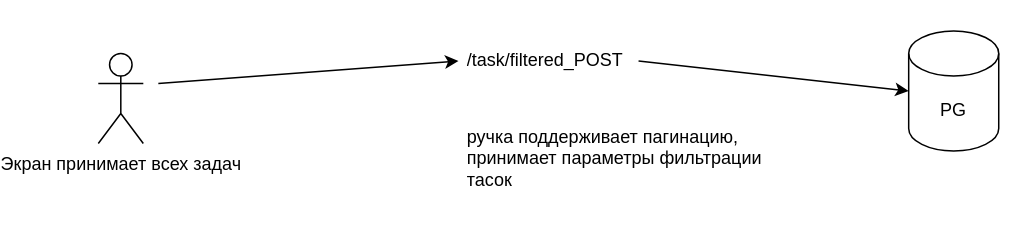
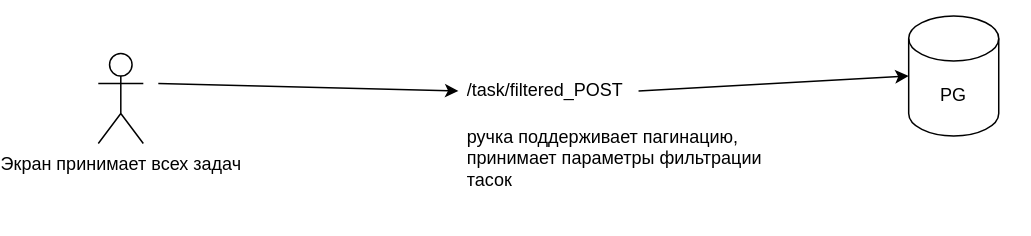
- <mxCell id="4" value="/task/filtered_POST" style="text;strokeColor=none;fillColor=none;align=left;verticalAlign=middle;spacingLeft=4;spacingRight=4;overflow=hidden;points=[[0,0.5],[1,0.5]];portConstraint=eastwest;rotatable=0;whiteSpace=wrap;html=1;" vertex="1" parent="1"><mxGeometry x="260" y="25" width="120" height="30" as="geometry" /></mxCell>
+ <mxCell id="4" value="/task/filtered_POST" style="text;strokeColor=none;fillColor=none;align=left;verticalAlign=middle;spacingLeft=4;spacingRight=4;overflow=hidden;points=[[0,0.5],[1,0.5]];portConstraint=eastwest;rotatable=0;whiteSpace=wrap;html=1;" vertex="1" parent="1"><mxGeometry x="260" y="45" width="120" height="30" as="geometry" /></mxCell>
- <mxCell id="6" value="PG" style="shape=cylinder3;whiteSpace=wrap;html=1;boundedLbl=1;backgroundOutline=1;size=15;" vertex="1" parent="1"><mxGeometry x="560" y="20" width="60" height="80" as="geometry" /></mxCell>
+ <mxCell id="6" value="PG" style="shape=cylinder3;whiteSpace=wrap;html=1;boundedLbl=1;backgroundOutline=1;size=15;" vertex="1" parent="1"><mxGeometry x="560" y="10" width="60" height="80" as="geometry" /></mxCell>
